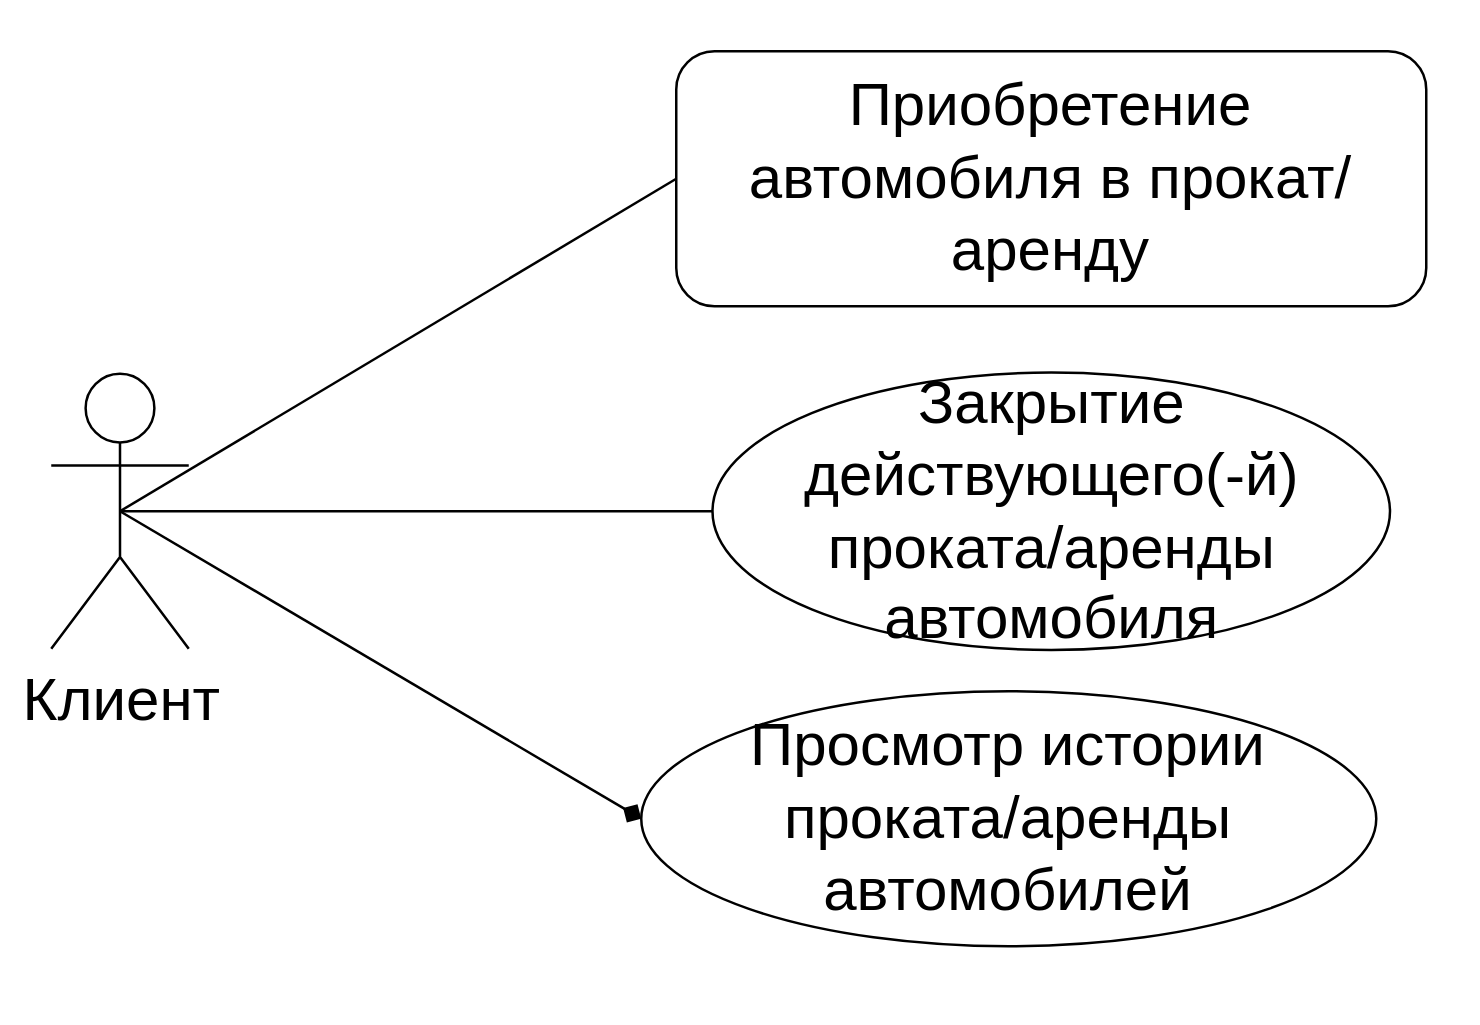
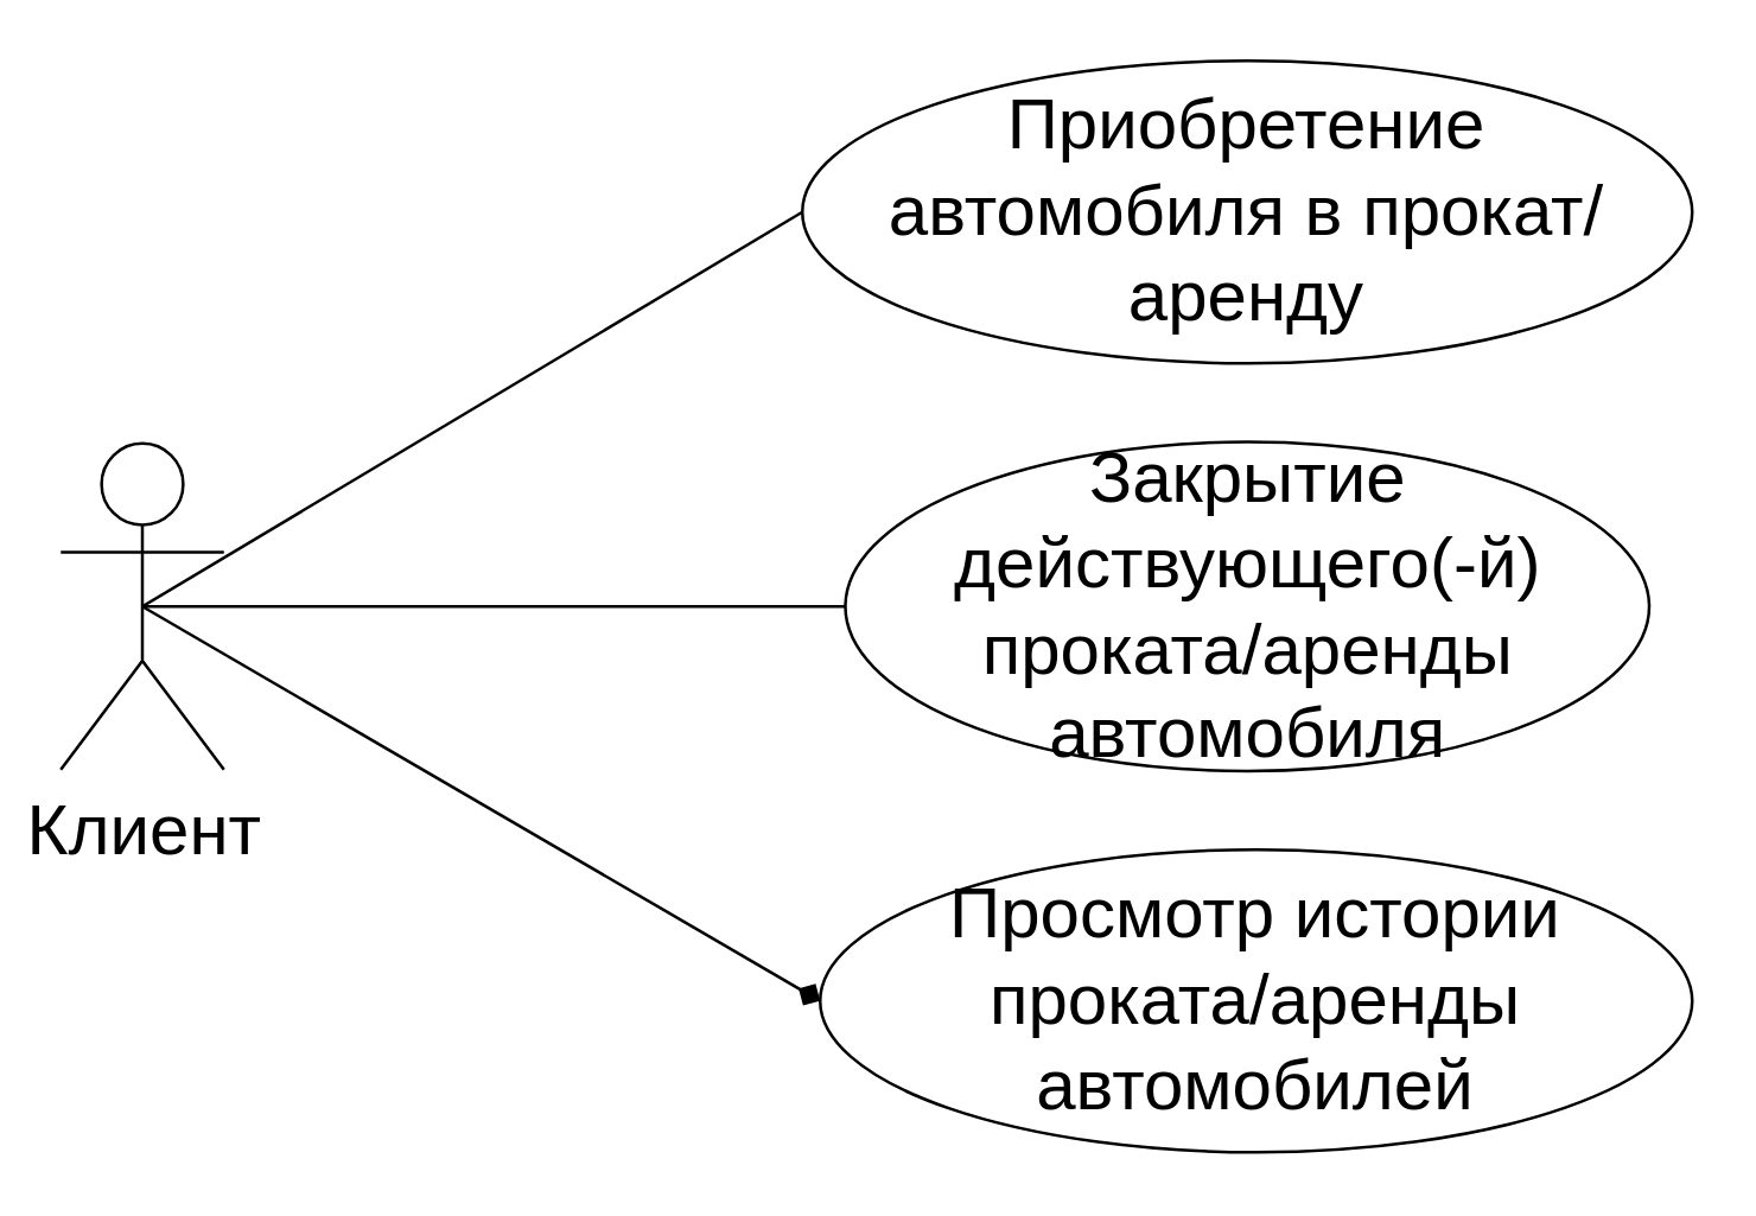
- <mxCell id="4" value="&lt;font style=&quot;font-size: 24px&quot;&gt;Приобретение автомобиля в прокат/аренду&lt;/font&gt;" style="whiteSpace=wrap;html=1;rounded=1;" parent="1" vertex="1"><mxGeometry x="270" y="20" width="300" height="102" as="geometry" /></mxCell>
+ <mxCell id="4" value="&lt;font style=&quot;font-size: 24px&quot;&gt;Приобретение автомобиля в прокат/аренду&lt;/font&gt;" style="ellipse;whiteSpace=wrap;html=1;" parent="1" vertex="1"><mxGeometry x="270" y="20" width="300" height="102" as="geometry" /></mxCell>
- <mxCell id="3" value="&lt;font style=&quot;font-size: 24px&quot;&gt;Просмотр истории проката/аренды автомобилей&lt;/font&gt;" style="ellipse;whiteSpace=wrap;html=1;" parent="1" vertex="1"><mxGeometry x="256" y="276" width="294" height="102" as="geometry" /></mxCell>
+ <mxCell id="3" value="&lt;font style=&quot;font-size: 24px&quot;&gt;Просмотр истории проката/аренды автомобилей&lt;/font&gt;" style="ellipse;whiteSpace=wrap;html=1;" parent="1" vertex="1"><mxGeometry x="276" y="286" width="294" height="102" as="geometry" /></mxCell>
